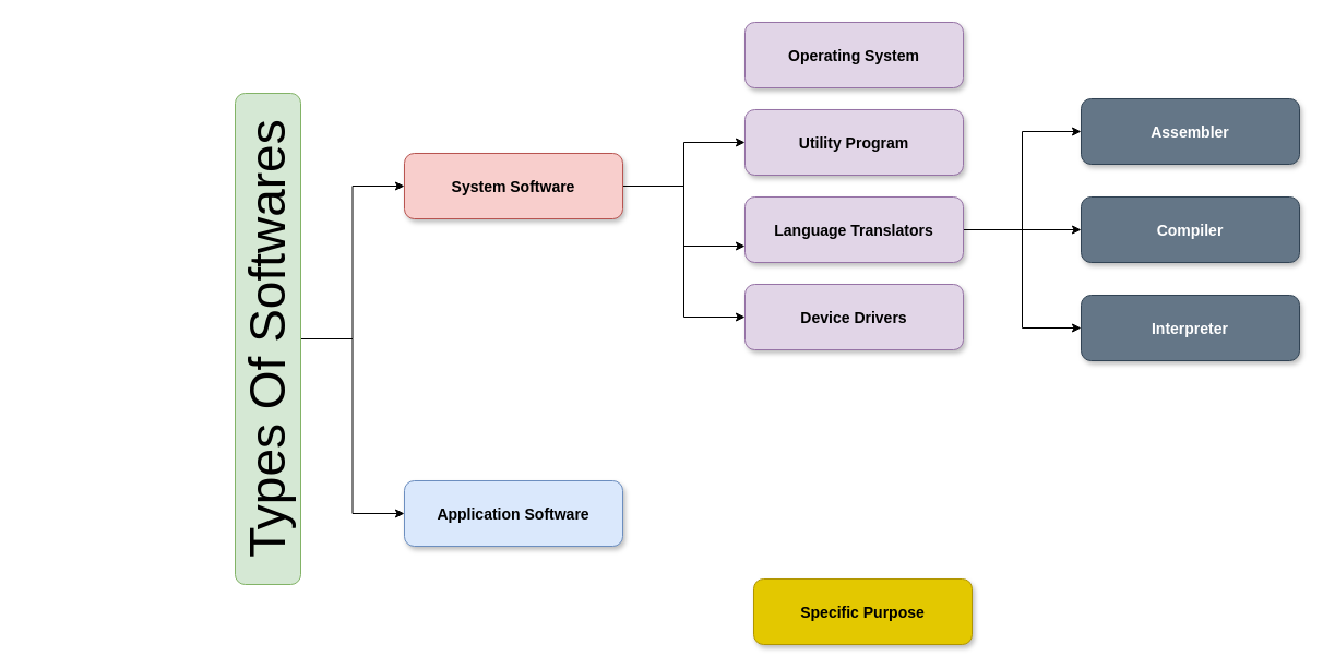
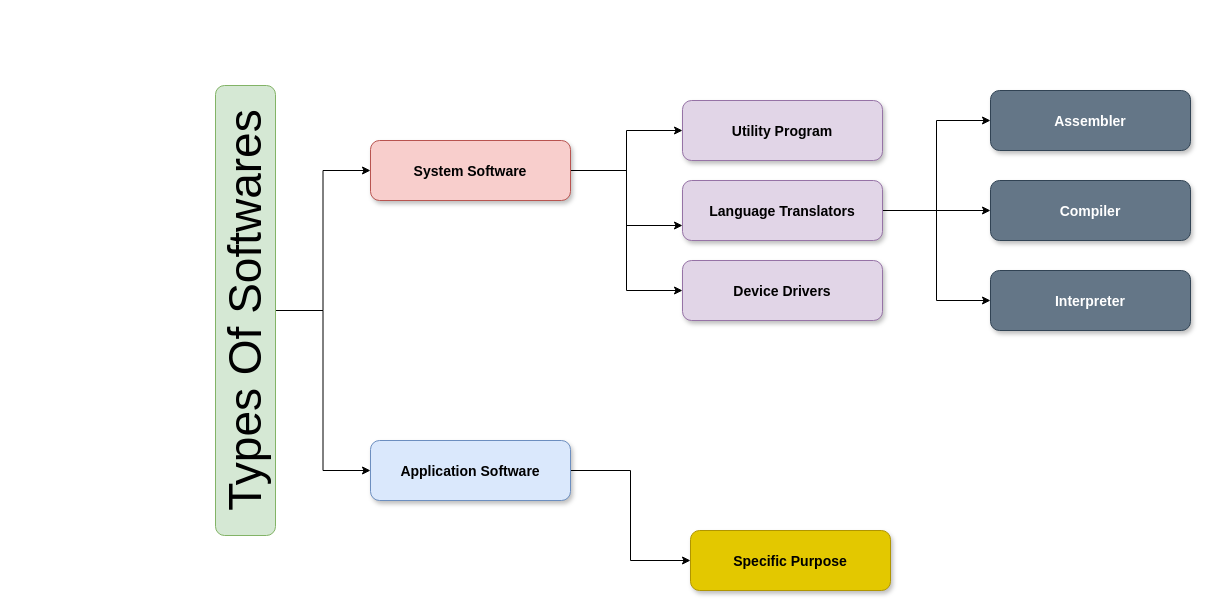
- <mxCell id="8" value="Operating System" style="rounded=1;fillColor=#e1d5e7;strokeColor=#9673a6;shadow=1;fontStyle=1;fontSize=14;" parent="1" vertex="1"><mxGeometry x="682" y="20" width="200" height="60" as="geometry" /></mxCell>
+ <mxCell id="6" style="edgeStyle=orthogonalEdgeStyle;rounded=0;orthogonalLoop=1;jettySize=auto;html=1;entryX=0;entryY=0.5;entryDx=0;entryDy=0;fontSize=46;" edge="1" parent="1" source="7" target="15"><mxGeometry relative="1" as="geometry" /></mxCell>
